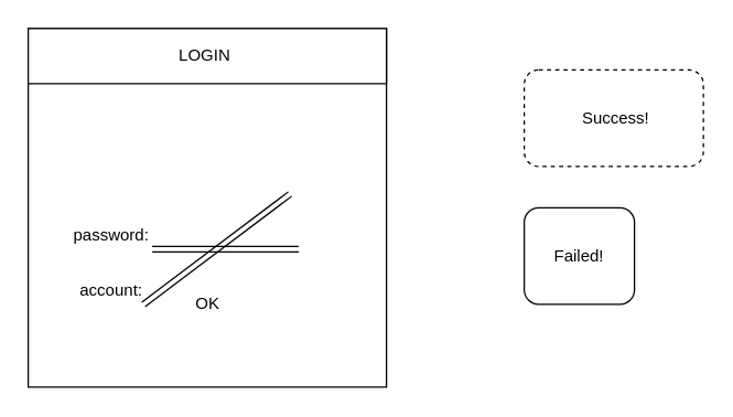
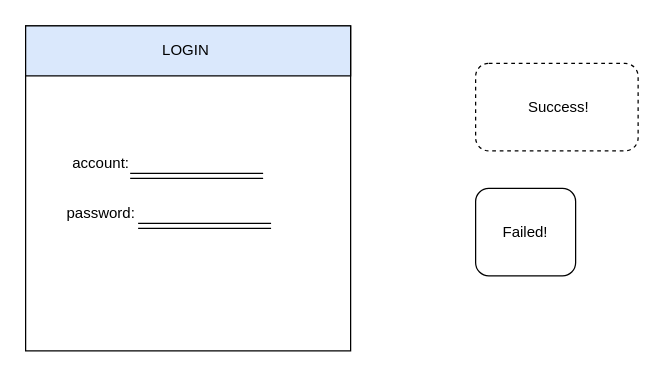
- <mxCell id="4" value="LOGIN&amp;nbsp;" style="rounded=0;whiteSpace=wrap;html=1;" vertex="1" parent="1"><mxGeometry x="20" y="20" width="260" height="40" as="geometry" /></mxCell>
+ <mxCell id="4" value="LOGIN&amp;nbsp;" style="rounded=0;whiteSpace=wrap;html=1;fillColor=#dae8fc;" vertex="1" parent="1"><mxGeometry x="20" y="20" width="260" height="40" as="geometry" /></mxCell>
- <mxCell id="6" value="account:" style="text;html=1;resizable=0;autosize=1;align=center;verticalAlign=middle;points=[];fillColor=none;strokeColor=none;rounded=0;" vertex="1" parent="1"><mxGeometry x="50" y="200" width="60" height="20" as="geometry" /></mxCell>
+ <mxCell id="6" value="account:" style="text;html=1;resizable=0;autosize=1;align=center;verticalAlign=middle;points=[];fillColor=none;strokeColor=none;rounded=0;" vertex="1" parent="1"><mxGeometry x="50" y="120" width="60" height="20" as="geometry" /></mxCell>
- <mxCell id="9" value="OK" style="text;html=1;resizable=0;autosize=1;align=center;verticalAlign=middle;points=[];fillColor=none;strokeColor=none;rounded=0;" vertex="1" parent="1"><mxGeometry x="135" y="210" width="30" height="20" as="geometry" /></mxCell>
